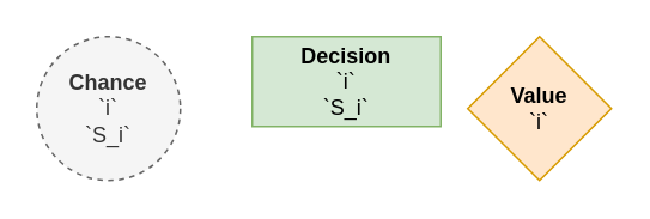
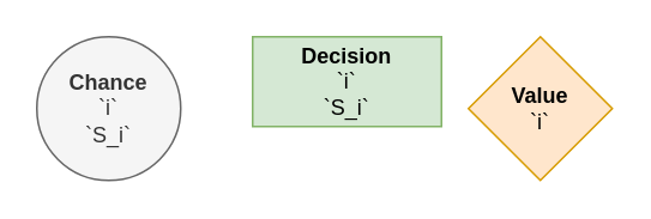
- <mxCell id="2" value="&lt;b&gt;Chance&lt;/b&gt;&lt;br&gt;`i`&lt;br&gt;`S_i`" style="ellipse;whiteSpace=wrap;html=1;aspect=fixed;fillColor=#f5f5f5;strokeColor=#666666;fontColor=#333333;dashed=1;" parent="1" vertex="1"><mxGeometry x="20" y="20" width="80" height="80" as="geometry" /></mxCell>
+ <mxCell id="2" value="&lt;b&gt;Chance&lt;/b&gt;&lt;br&gt;`i`&lt;br&gt;`S_i`" style="ellipse;whiteSpace=wrap;html=1;aspect=fixed;fillColor=#f5f5f5;strokeColor=#666666;fontColor=#333333;" parent="1" vertex="1"><mxGeometry x="20" y="20" width="80" height="80" as="geometry" /></mxCell>
